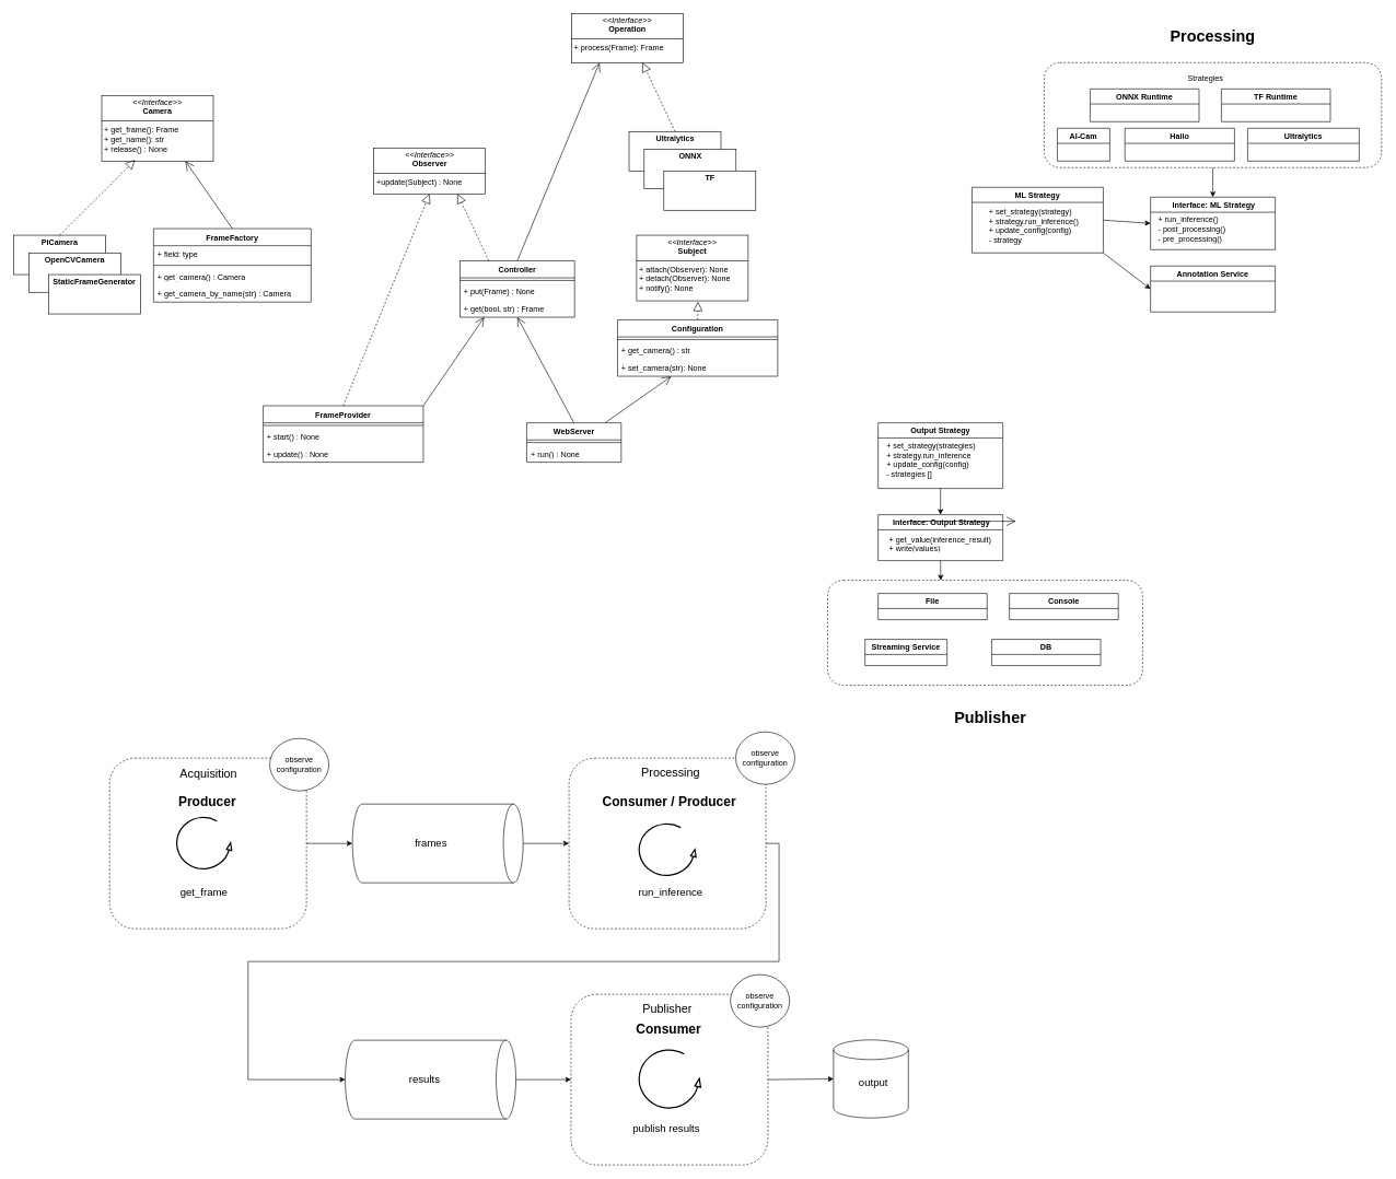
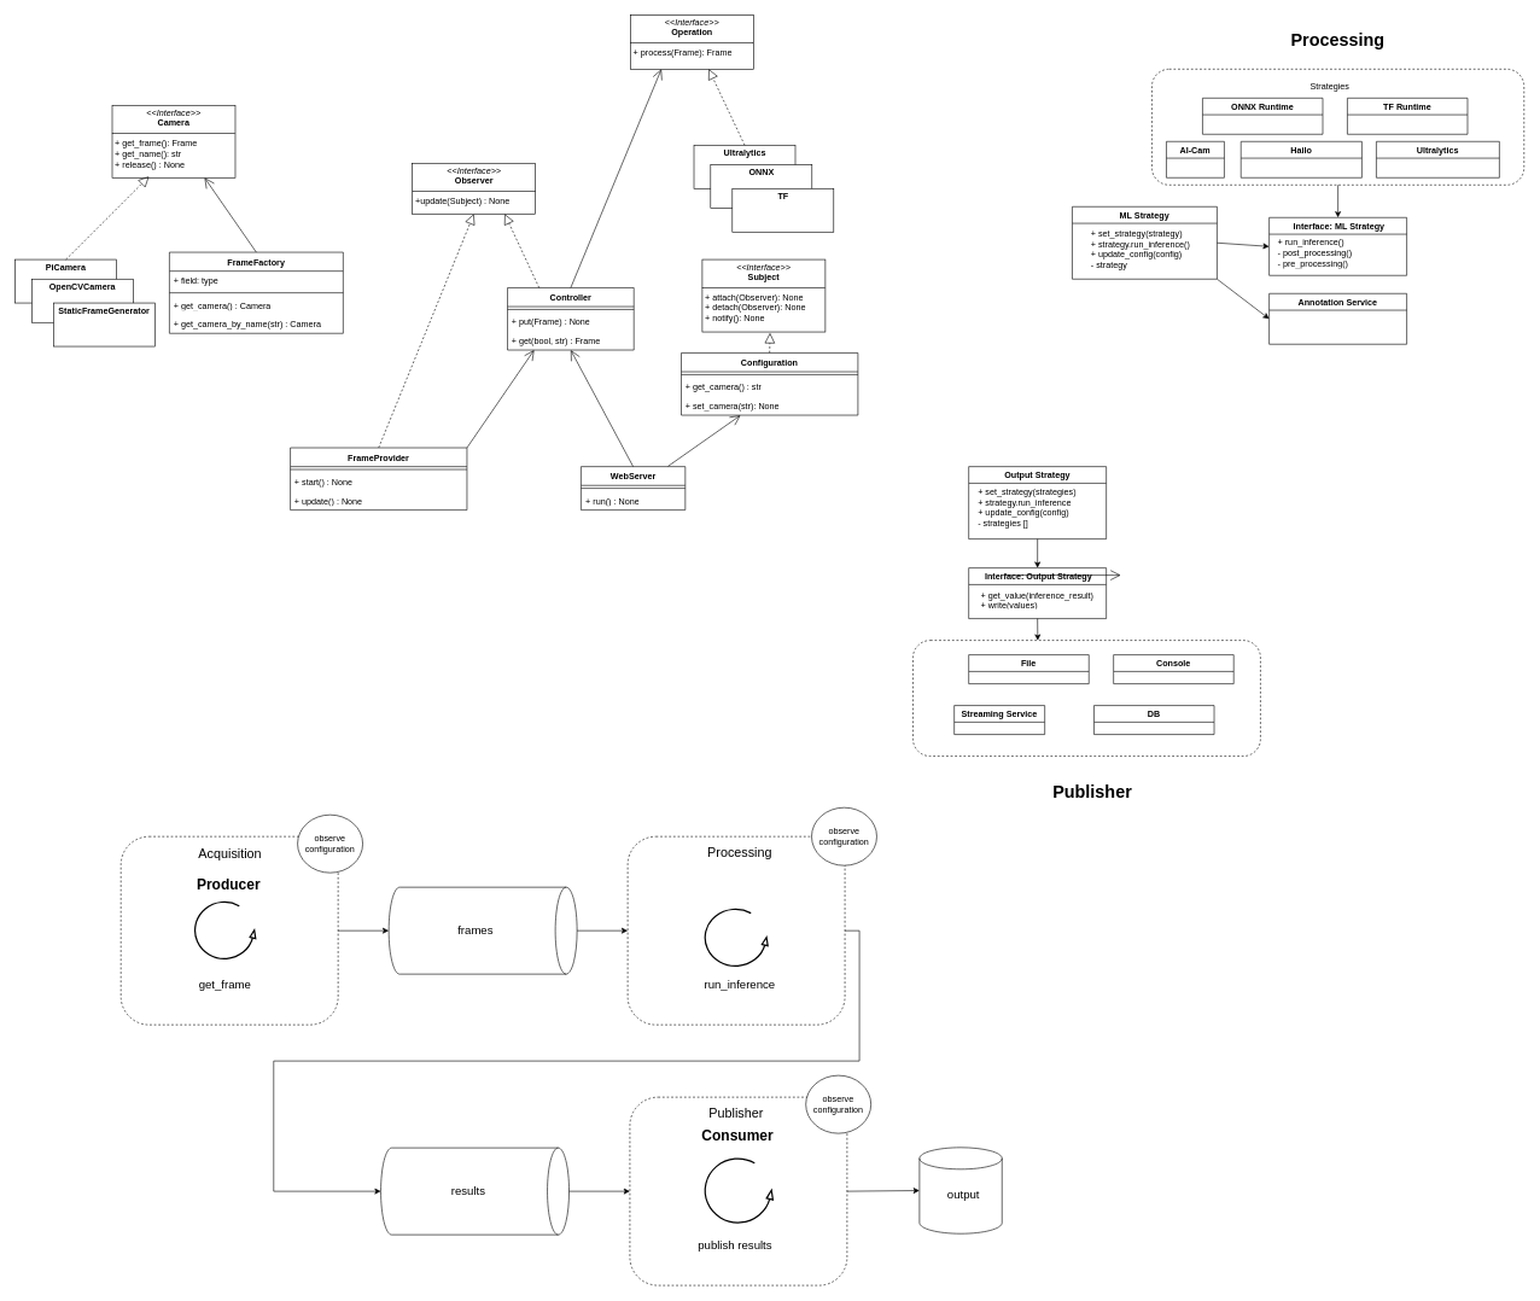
- <mxCell id="39" value="Consumer / Producer" style="text;html=1;align=center;verticalAlign=middle;whiteSpace=wrap;rounded=0;fontSize=20;fontStyle=1" parent="1" vertex="1"><mxGeometry x="899" y="1205" width="240" height="30" as="geometry" /></mxCell>
